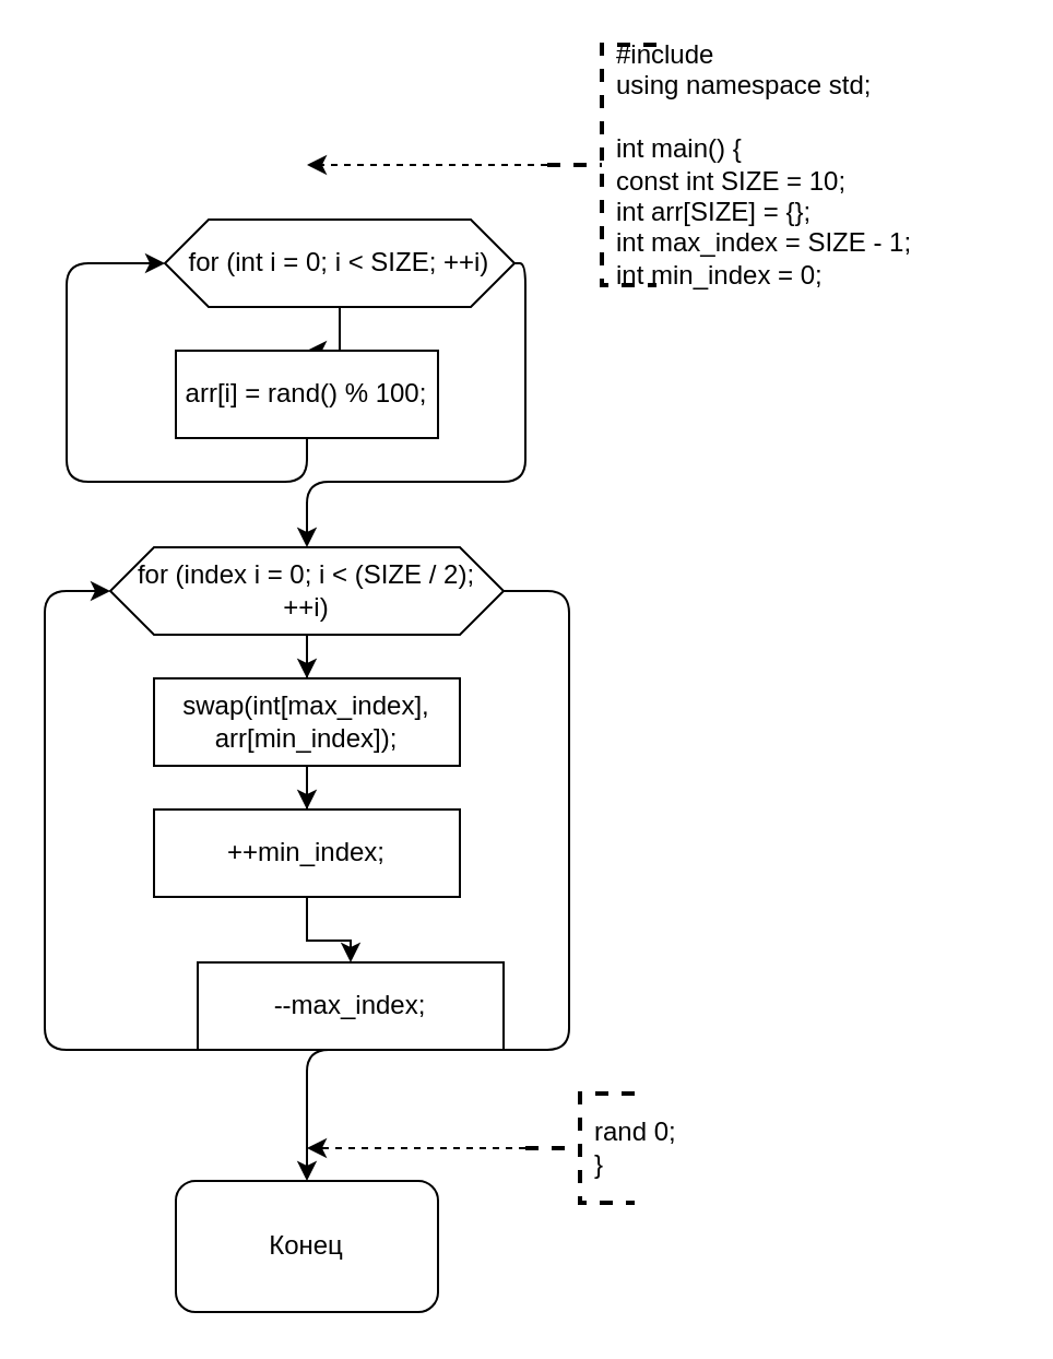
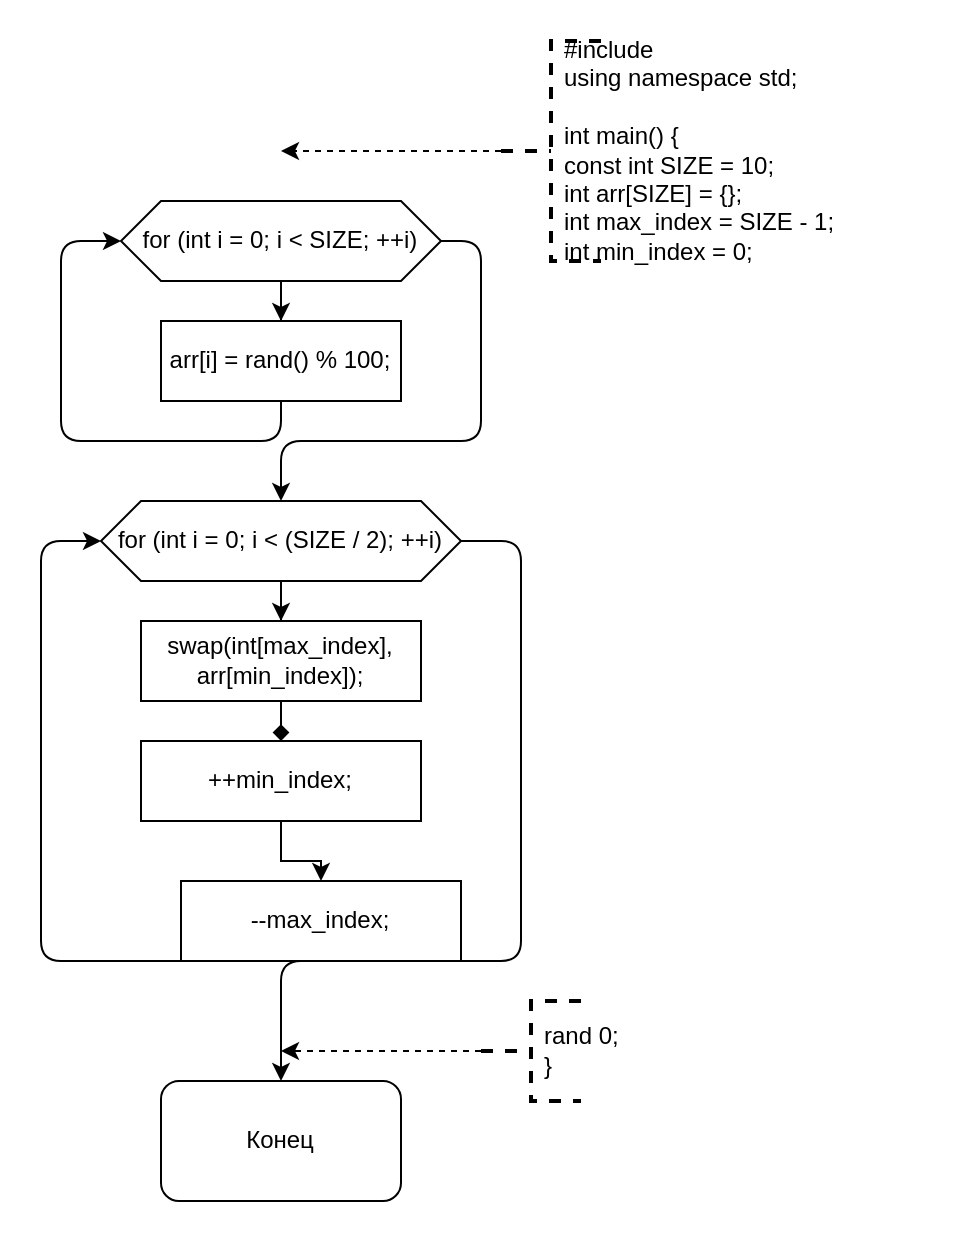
- <mxCell id="3" value="for (int i = 0; i &amp;lt; SIZE; ++i)" style="shape=hexagon;perimeter=hexagonPerimeter2;whiteSpace=wrap;html=1;fixedSize=1;" vertex="1" parent="1"><mxGeometry x="75" y="100" width="160" height="40" as="geometry" /></mxCell>
+ <mxCell id="3" value="for (int i = 0; i &amp;lt; SIZE; ++i)" style="shape=hexagon;perimeter=hexagonPerimeter2;whiteSpace=wrap;html=1;fixedSize=1;" vertex="1" parent="1"><mxGeometry x="60" y="100" width="160" height="40" as="geometry" /></mxCell>
- <mxCell id="15" value="for (index i = 0; i &amp;lt; (SIZE / 2); ++i)" style="shape=hexagon;perimeter=hexagonPerimeter2;whiteSpace=wrap;html=1;fixedSize=1;" vertex="1" parent="1"><mxGeometry x="50" y="250" width="180" height="40" as="geometry" /></mxCell>
+ <mxCell id="15" value="for (int i = 0; i &amp;lt; (SIZE / 2); ++i)" style="shape=hexagon;perimeter=hexagonPerimeter2;whiteSpace=wrap;html=1;fixedSize=1;" vertex="1" parent="1"><mxGeometry x="50" y="250" width="180" height="40" as="geometry" /></mxCell>
- <mxCell id="16" style="edgeStyle=orthogonalEdgeStyle;rounded=0;orthogonalLoop=1;jettySize=auto;html=1;" edge="1" parent="1" source="17" target="19"><mxGeometry relative="1" as="geometry" /></mxCell>
+ <mxCell id="16" style="edgeStyle=orthogonalEdgeStyle;rounded=0;orthogonalLoop=1;jettySize=auto;html=1;endArrow=diamond;" edge="1" parent="1" source="17" target="19"><mxGeometry relative="1" as="geometry" /></mxCell>
